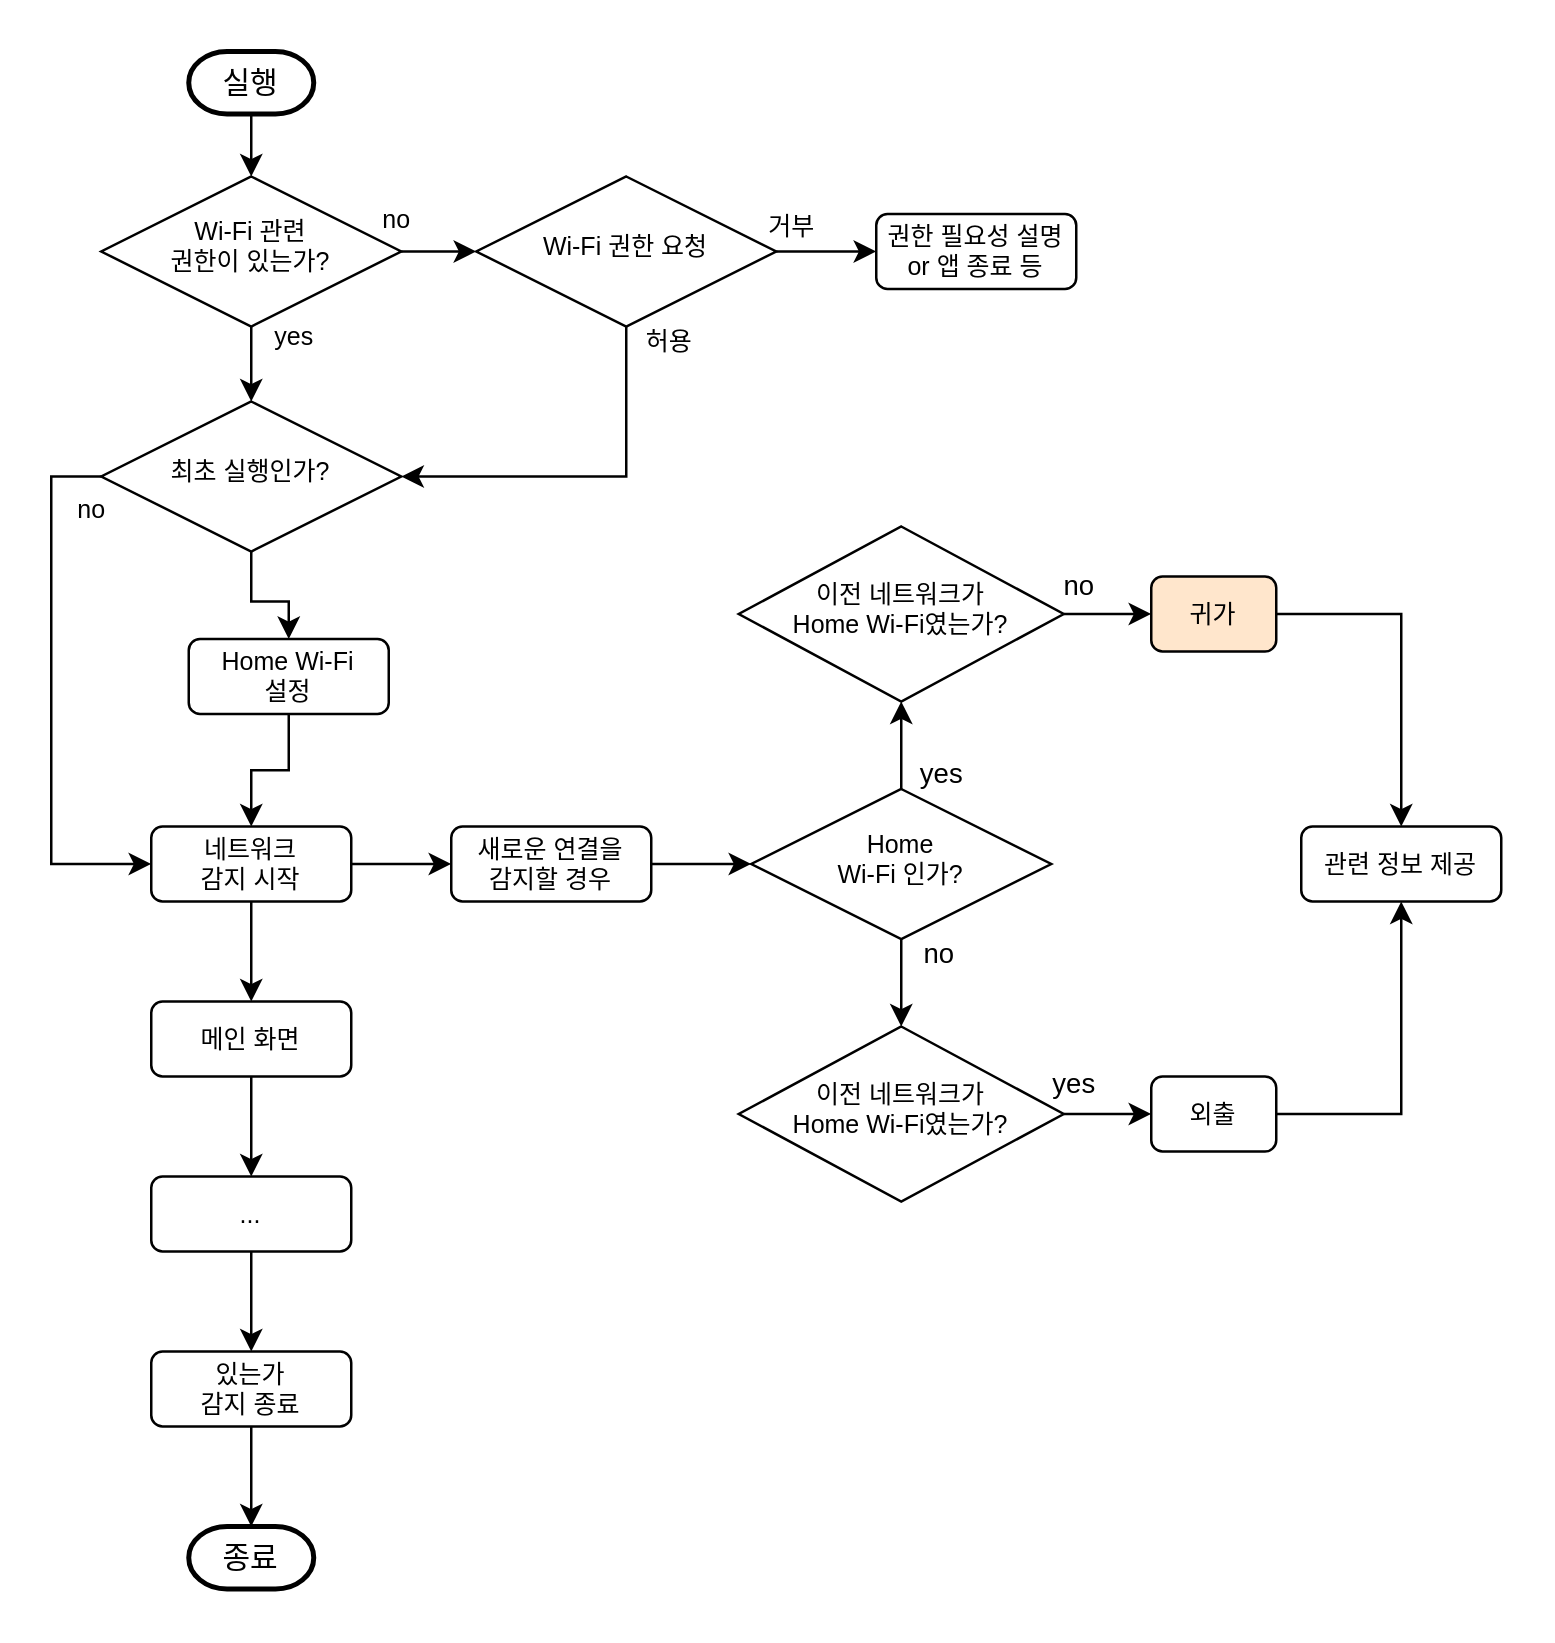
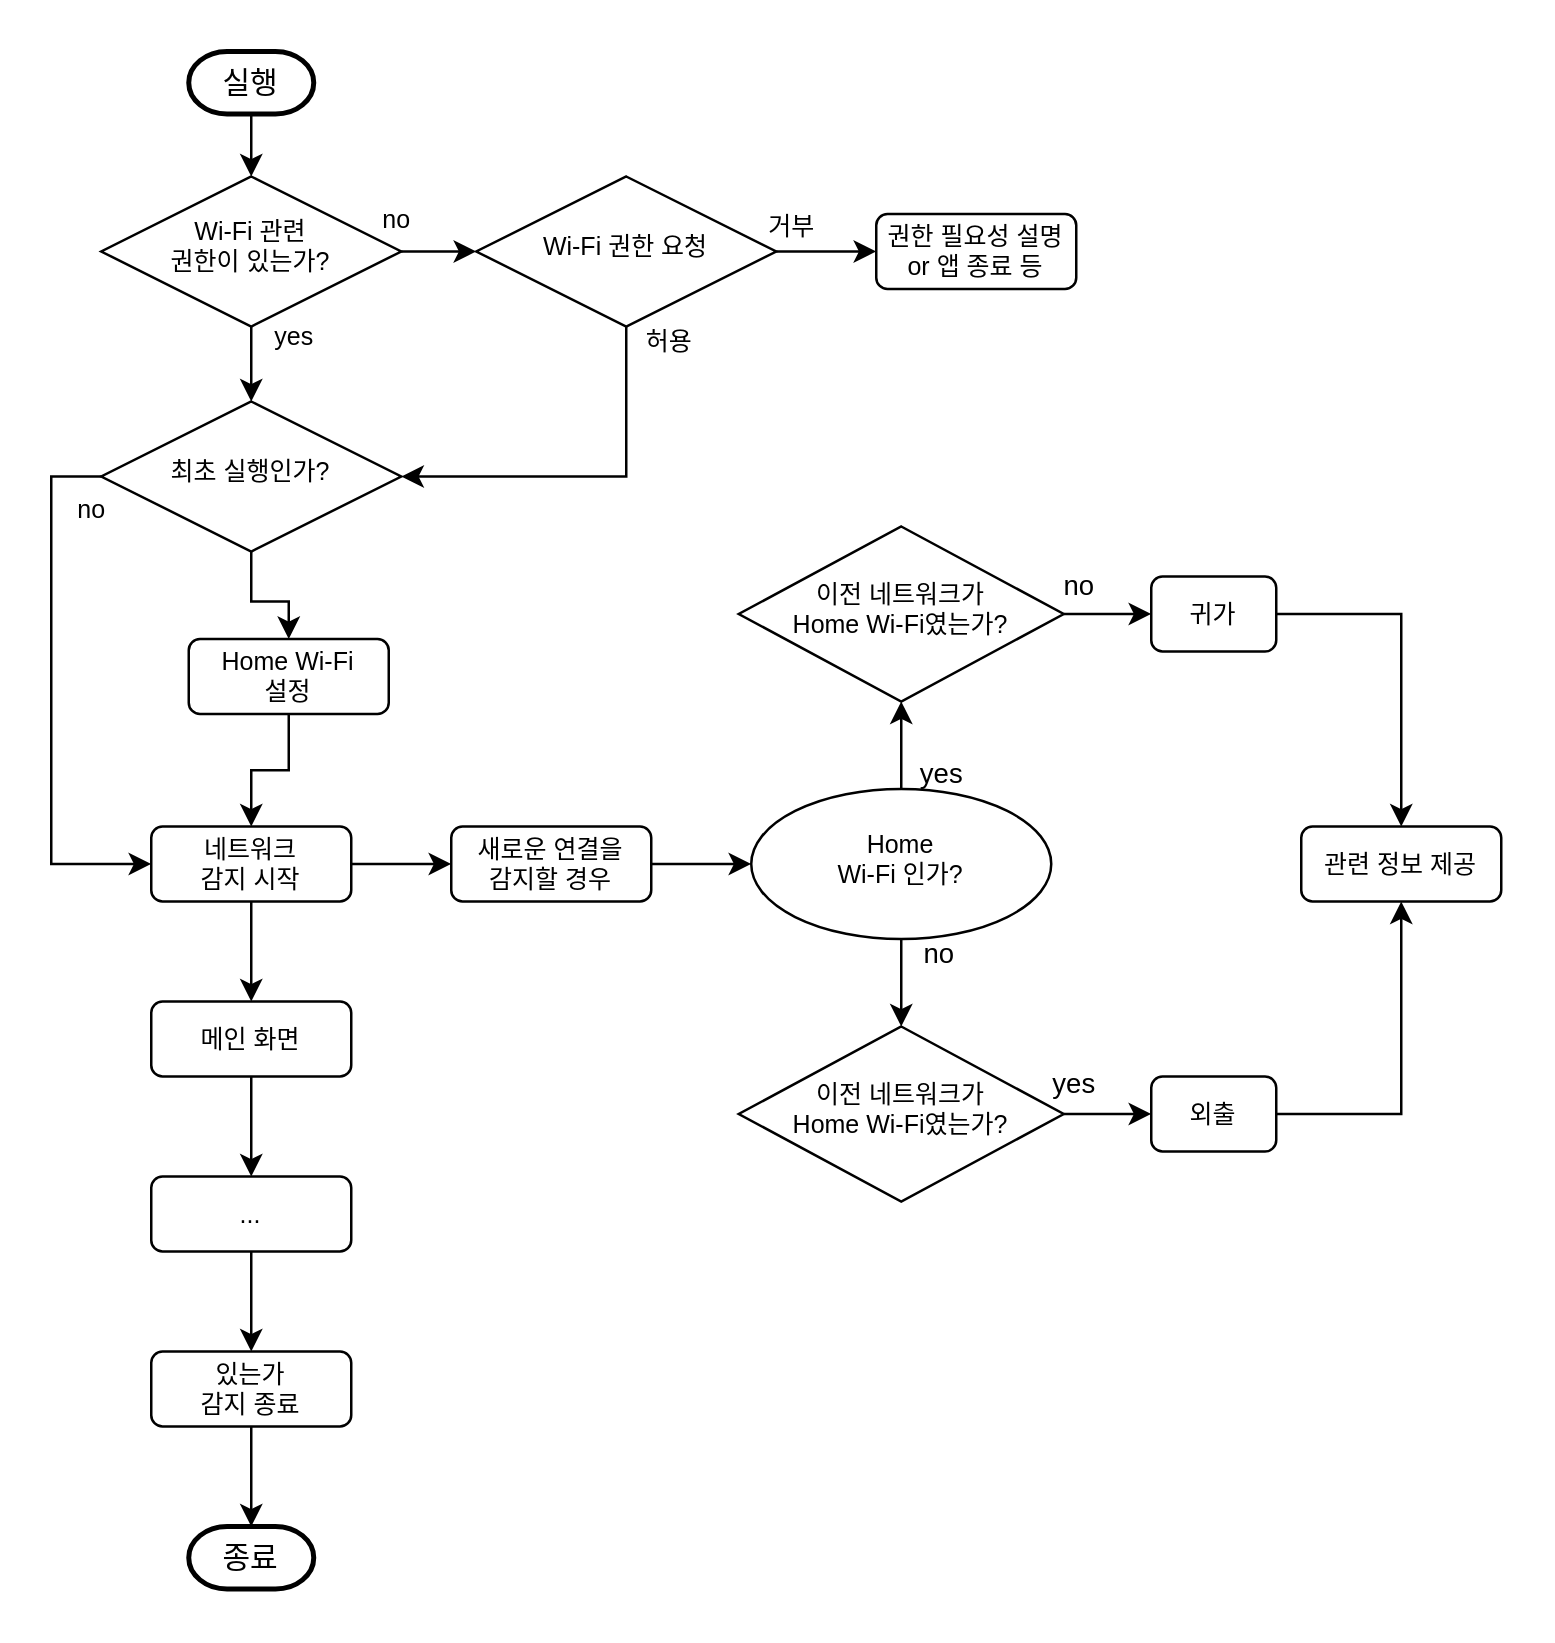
- <mxCell id="33" value="귀가" style="rounded=1;whiteSpace=wrap;html=1;fontSize=10;glass=0;strokeWidth=1;shadow=0;fillColor=#ffe6cc;" vertex="1" parent="1"><mxGeometry x="460" y="230" width="50" height="30" as="geometry" /></mxCell>
+ <mxCell id="33" value="귀가" style="rounded=1;whiteSpace=wrap;html=1;fontSize=10;glass=0;strokeWidth=1;shadow=0;" vertex="1" parent="1"><mxGeometry x="460" y="230" width="50" height="30" as="geometry" /></mxCell>
- <mxCell id="23" value="Home&lt;br&gt;Wi-Fi 인가?" style="rhombus;whiteSpace=wrap;html=1;shadow=0;fontFamily=Helvetica;fontSize=10;align=center;strokeWidth=1;spacing=6;spacingTop=-4;" parent="1" vertex="1"><mxGeometry x="300" y="315" width="120" height="60" as="geometry" /></mxCell>
+ <mxCell id="23" value="Home&lt;br&gt;Wi-Fi 인가?" style="ellipse;whiteSpace=wrap;html=1;shadow=0;fontFamily=Helvetica;fontSize=10;align=center;strokeWidth=1;spacing=6;spacingTop=-4;" parent="1" vertex="1"><mxGeometry x="300" y="315" width="120" height="60" as="geometry" /></mxCell>
